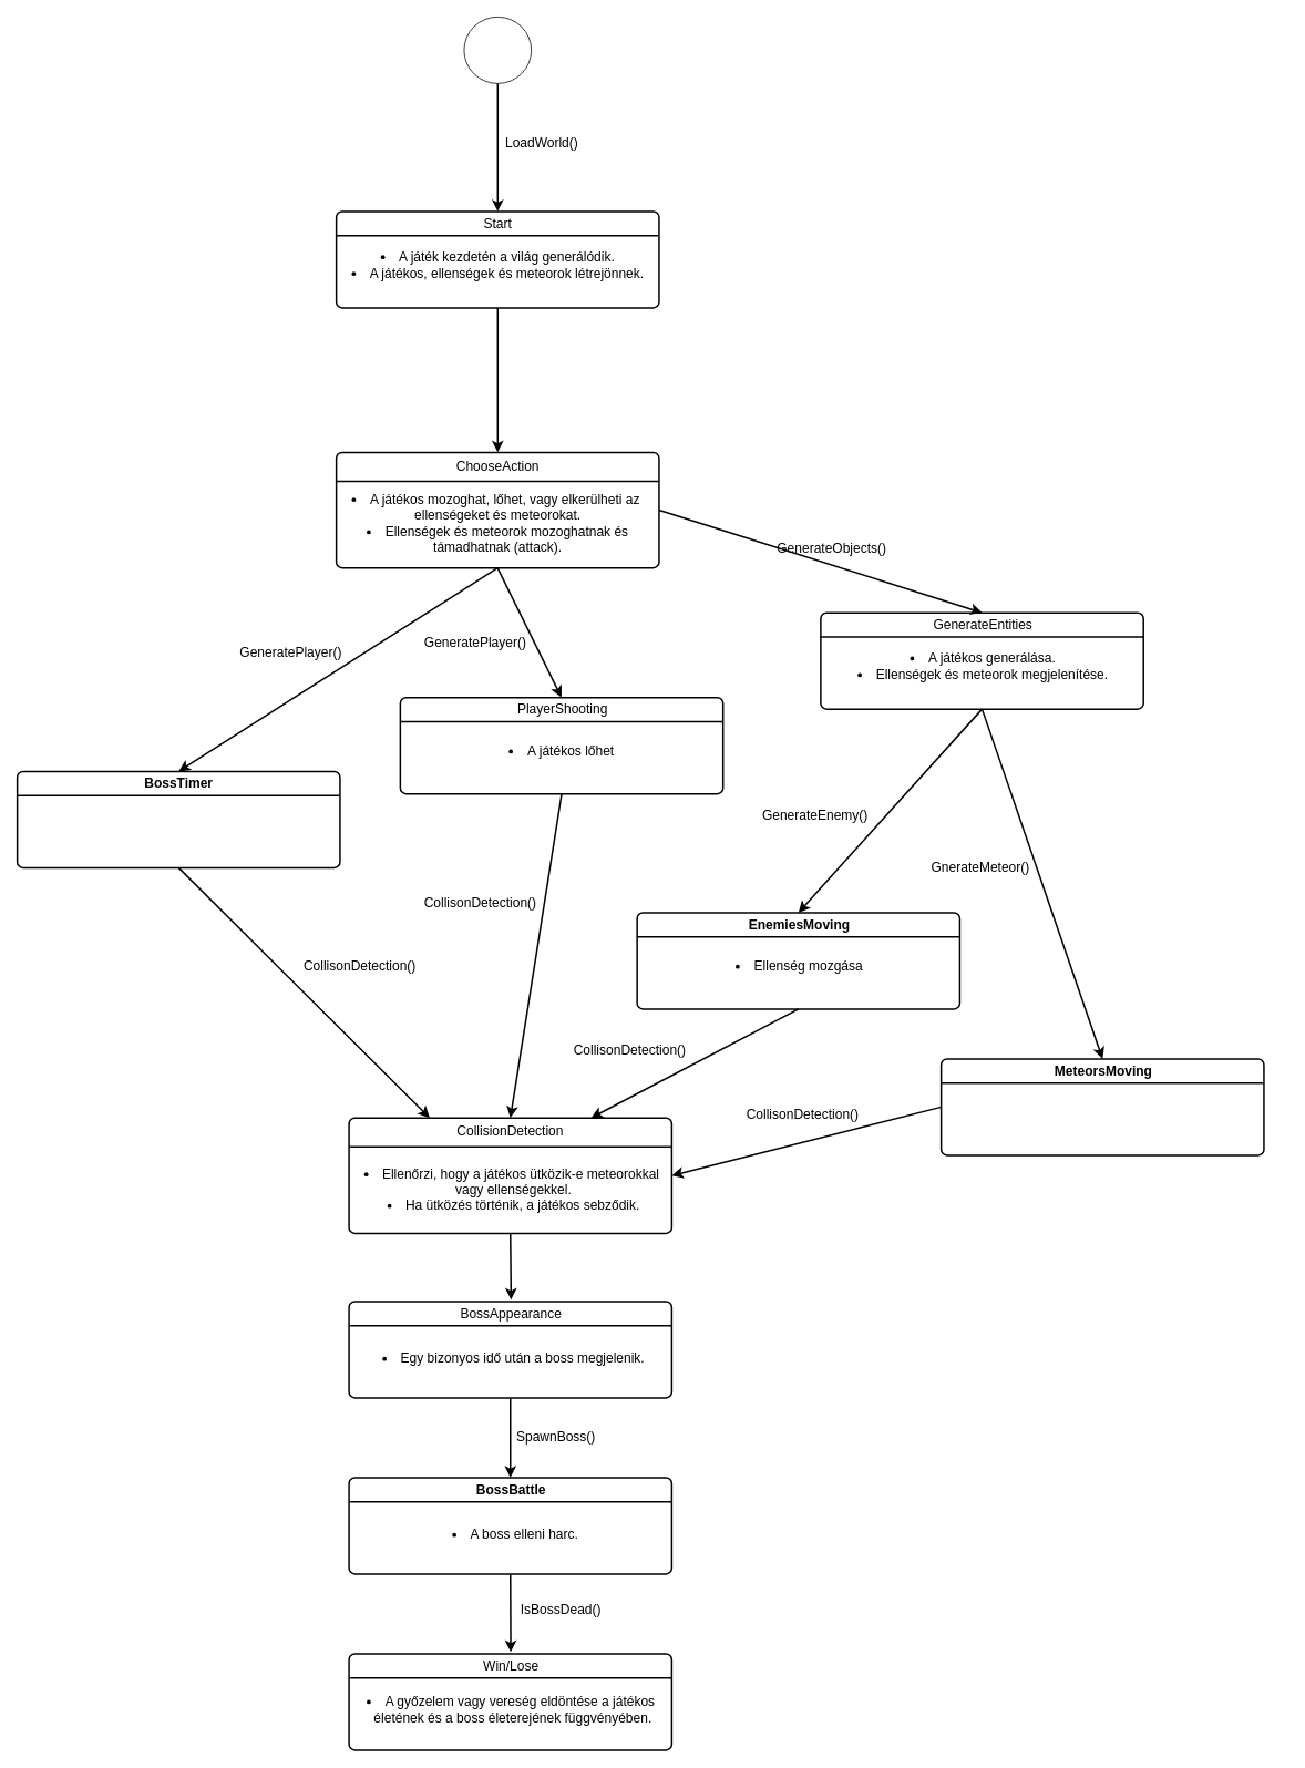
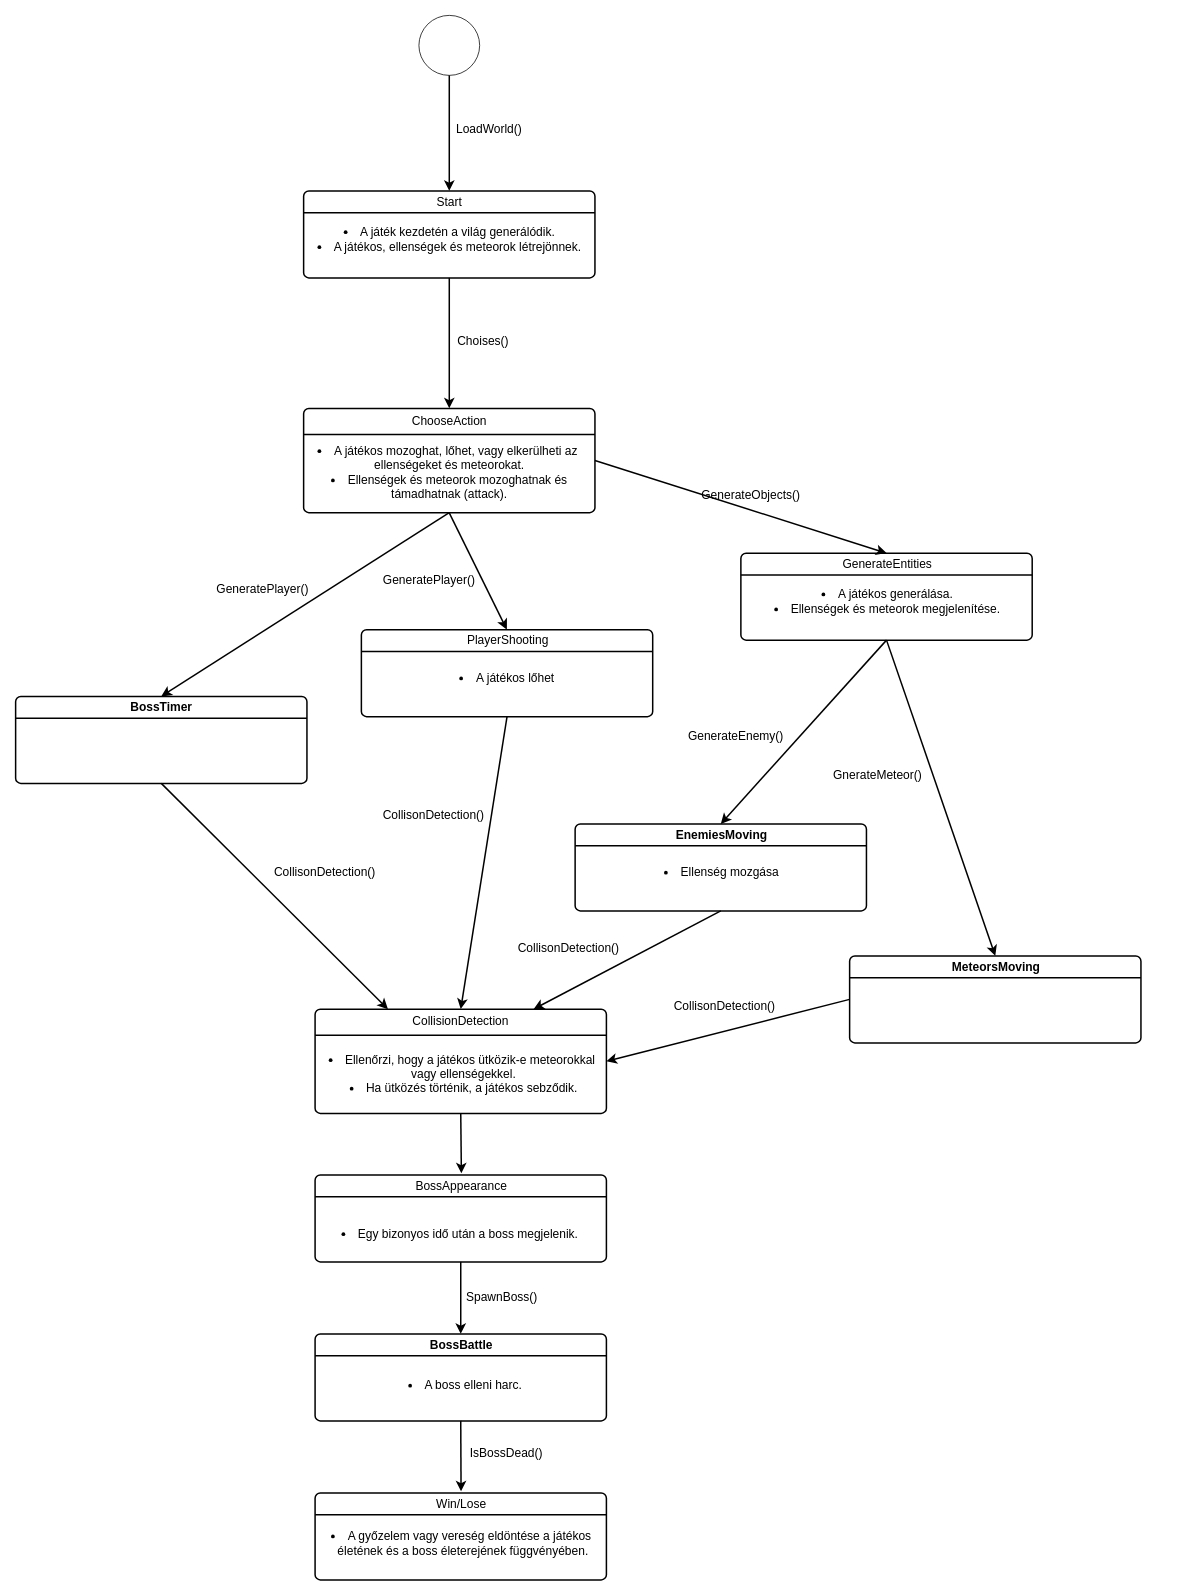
+ <mxCell id="79" value="Choises()" style="text;html=1;align=center;verticalAlign=middle;resizable=0;points=[];autosize=1;strokeColor=none;fillColor=none;fontSize=16;" vertex="1" parent="1"><mxGeometry x="600" y="438" width="86" height="31" as="geometry" /></mxCell>
- <mxCell id="76" value="GnerateMeteor()" style="text;html=1;align=center;verticalAlign=middle;resizable=0;points=[];autosize=1;strokeColor=none;fillColor=none;fontSize=16;" vertex="1" parent="1"><mxGeometry x="1111" y="1027" width="136" height="31" as="geometry" /></mxCell>
+ <mxCell id="76" value="GnerateMeteor()" style="text;html=1;align=center;verticalAlign=middle;resizable=0;points=[];autosize=1;strokeColor=none;fillColor=none;fontSize=16;" vertex="1" parent="1"><mxGeometry x="1101" y="1017" width="136" height="31" as="geometry" /></mxCell>
- <mxCell id="26" value="&lt;li&gt;Egy bizonyos idő után a boss megjelenik.&lt;br&gt;&lt;/li&gt;" style="text;html=1;align=center;verticalAlign=middle;resizable=0;points=[];autosize=1;strokeColor=none;fillColor=none;fontSize=16;" vertex="1" parent="22"><mxGeometry x="30.997" y="52.0" width="334" height="31" as="geometry" /></mxCell>
+ <mxCell id="26" value="&lt;li&gt;Egy bizonyos idő után a boss megjelenik.&lt;br&gt;&lt;/li&gt;" style="text;html=1;align=center;verticalAlign=middle;resizable=0;points=[];autosize=1;strokeColor=none;fillColor=none;fontSize=16;" vertex="1" parent="22"><mxGeometry x="25.997" y="62" width="334" height="31" as="geometry" /></mxCell>
